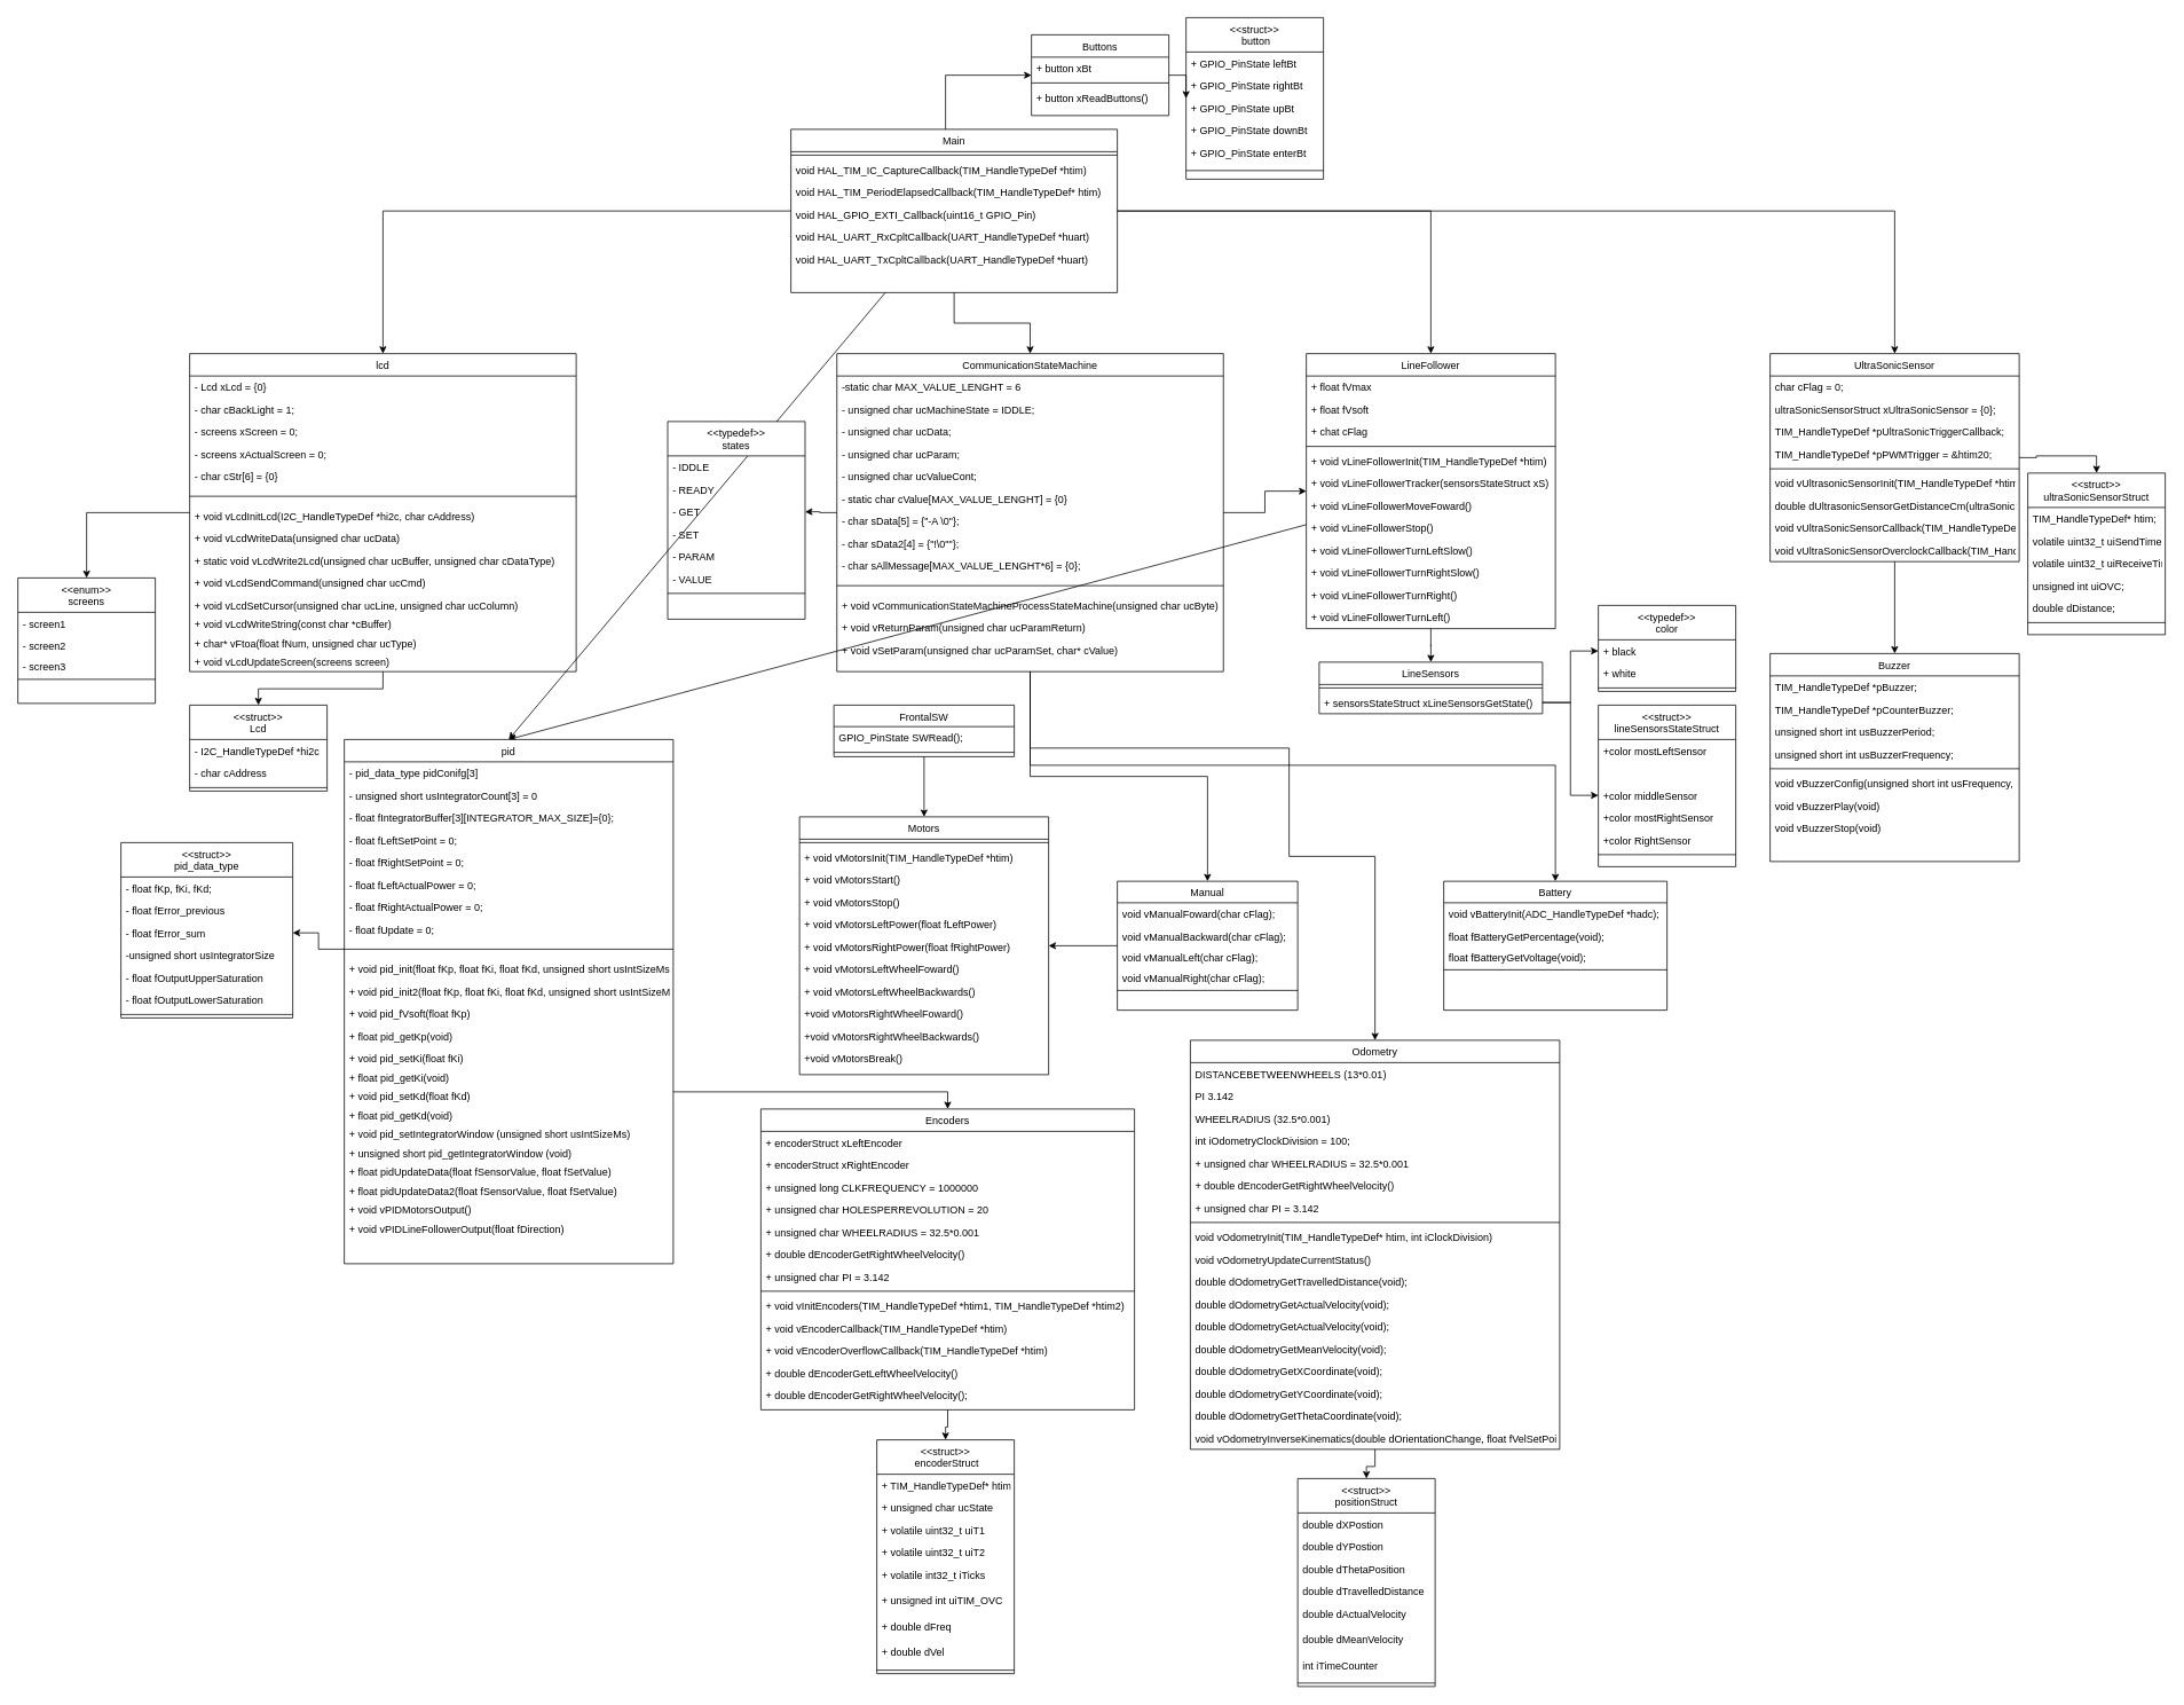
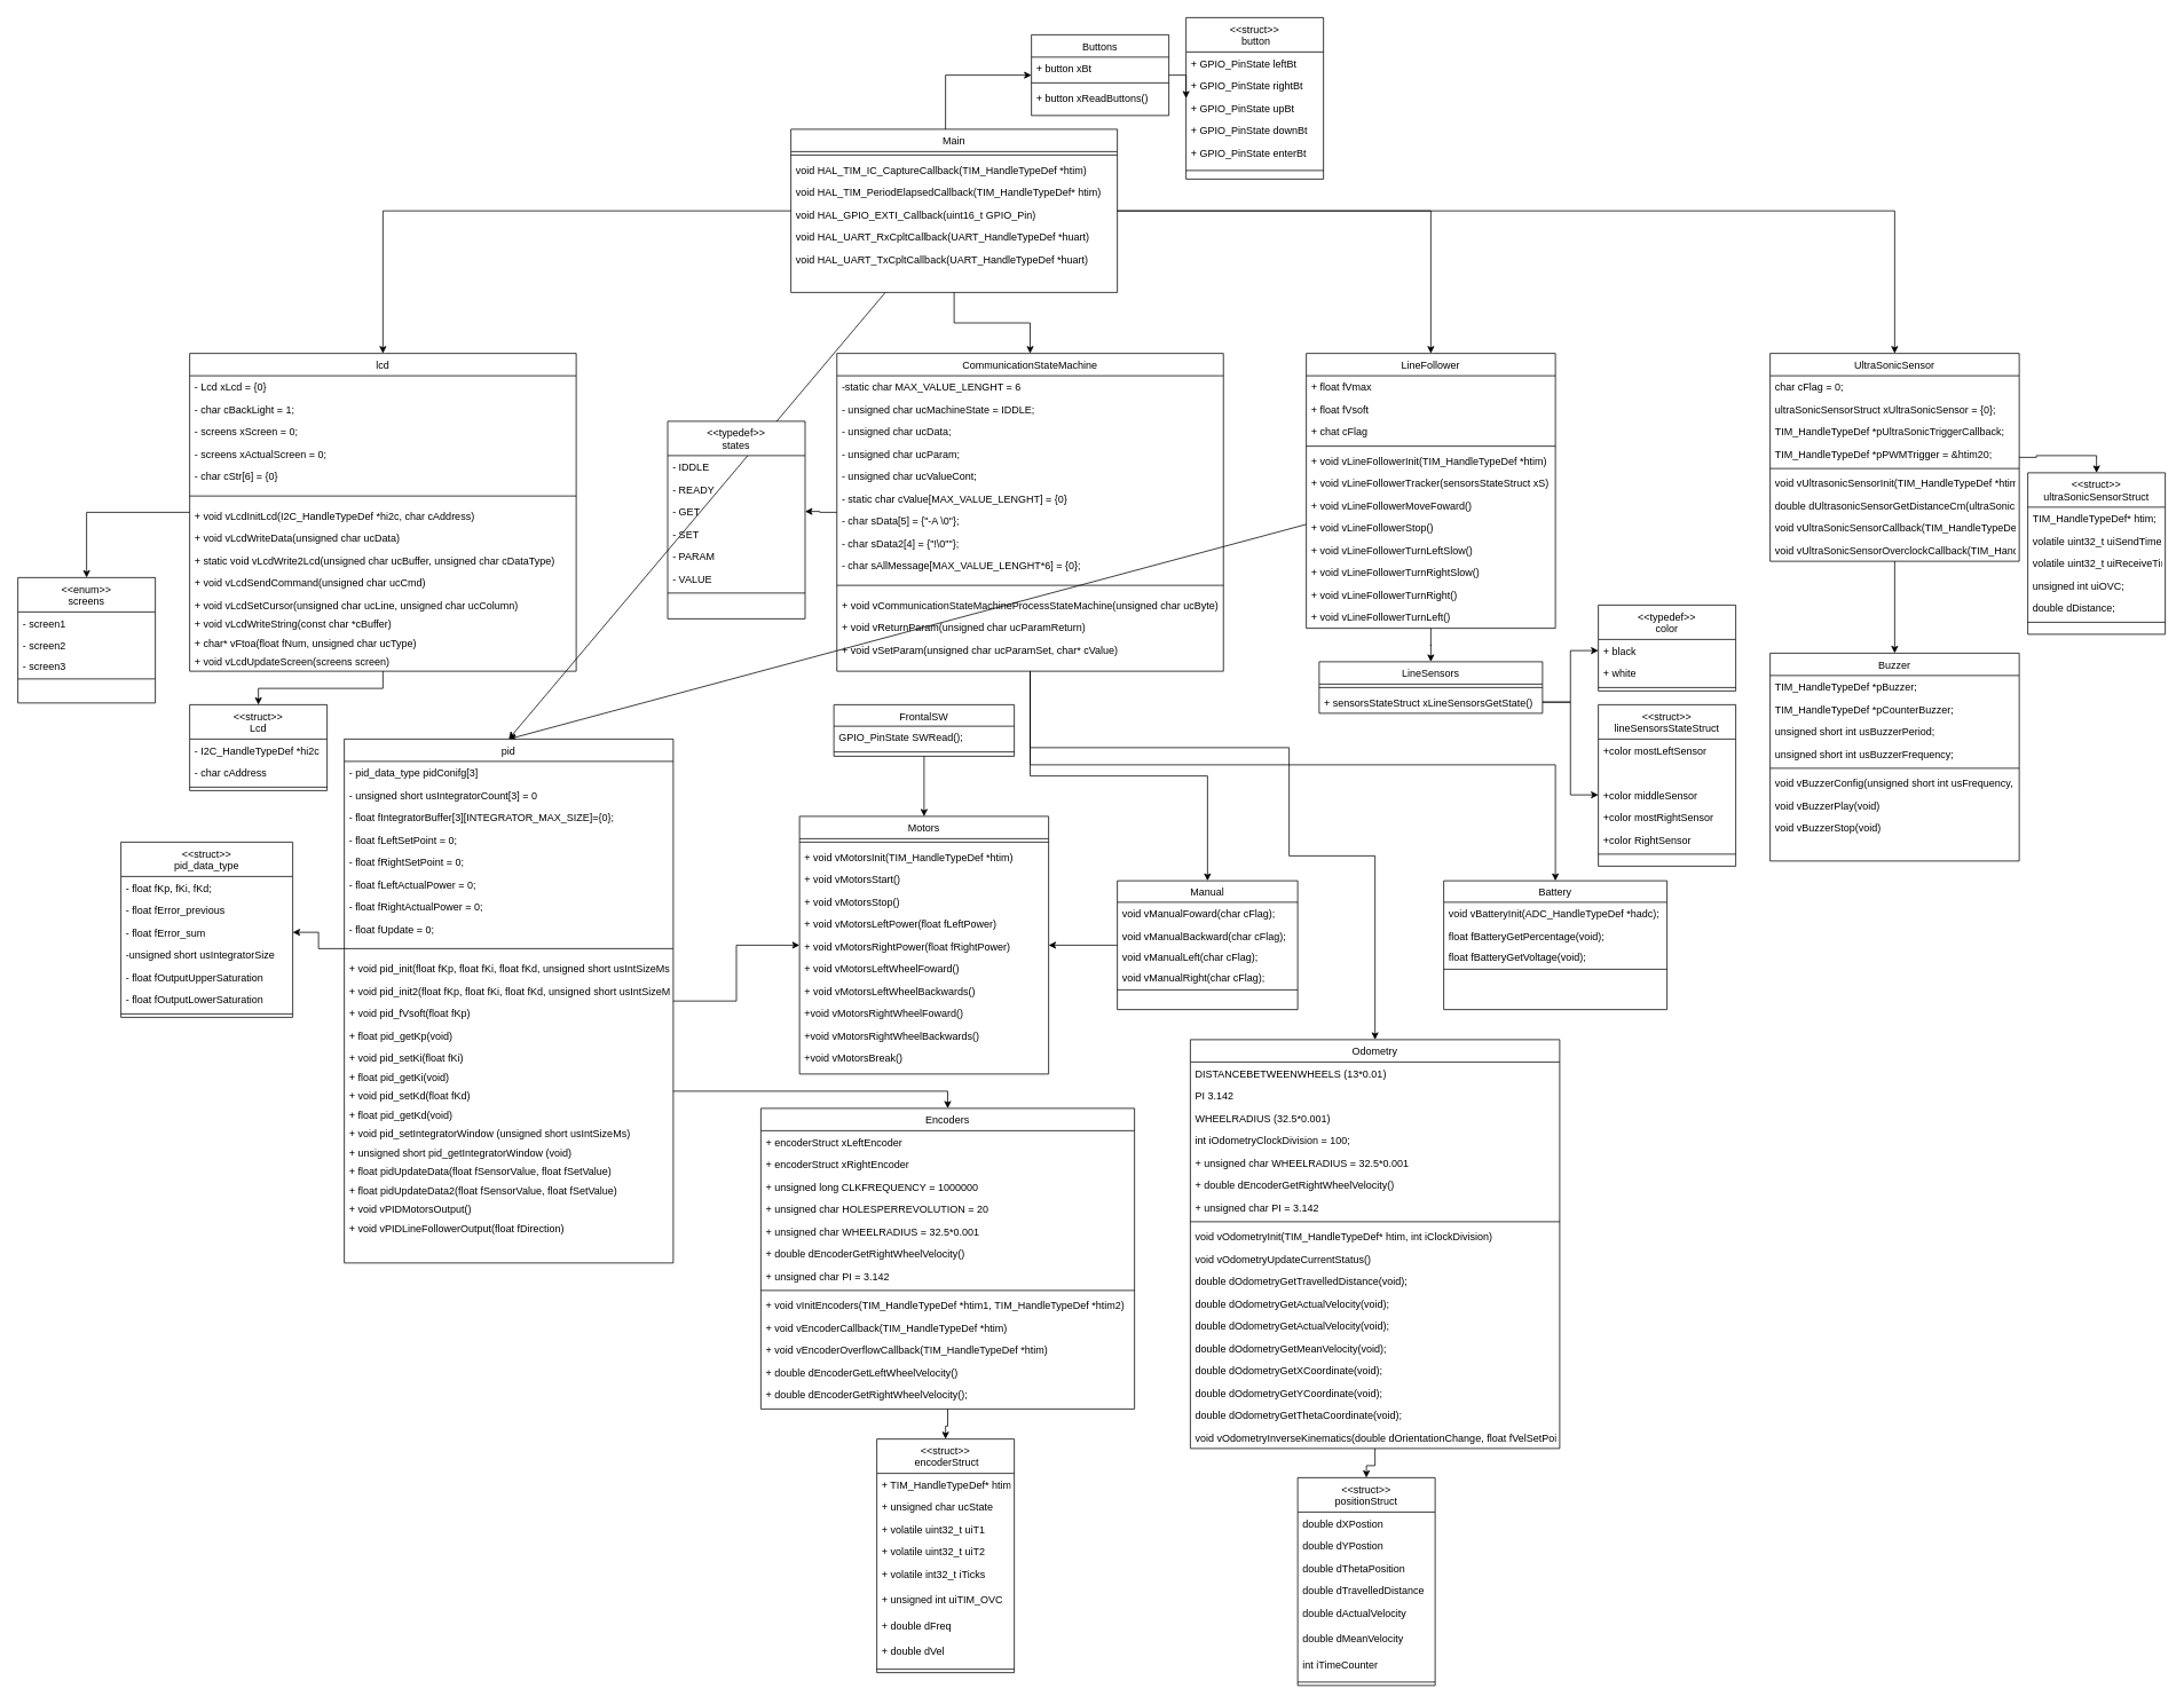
- <mxCell id="106" style="edgeStyle=orthogonalEdgeStyle;rounded=0;orthogonalLoop=1;jettySize=auto;html=1;" parent="1" source="110" target="4" edge="1"><mxGeometry relative="1" as="geometry" /></mxCell>
+ <mxCell id="70" style="edgeStyle=orthogonalEdgeStyle;rounded=0;orthogonalLoop=1;jettySize=auto;html=1;" parent="1" source="72" target="17" edge="1"><mxGeometry relative="1" as="geometry" /></mxCell>
